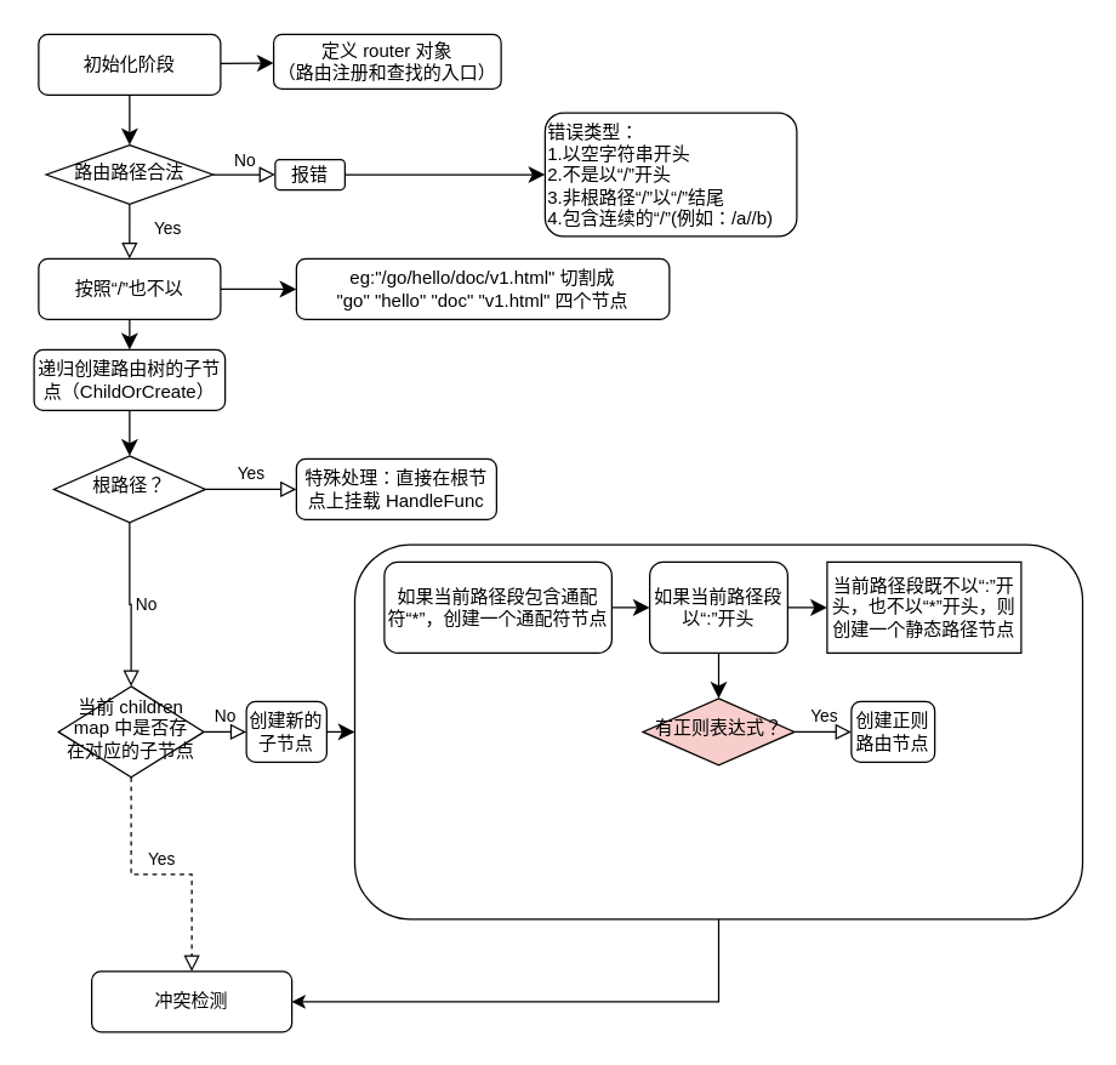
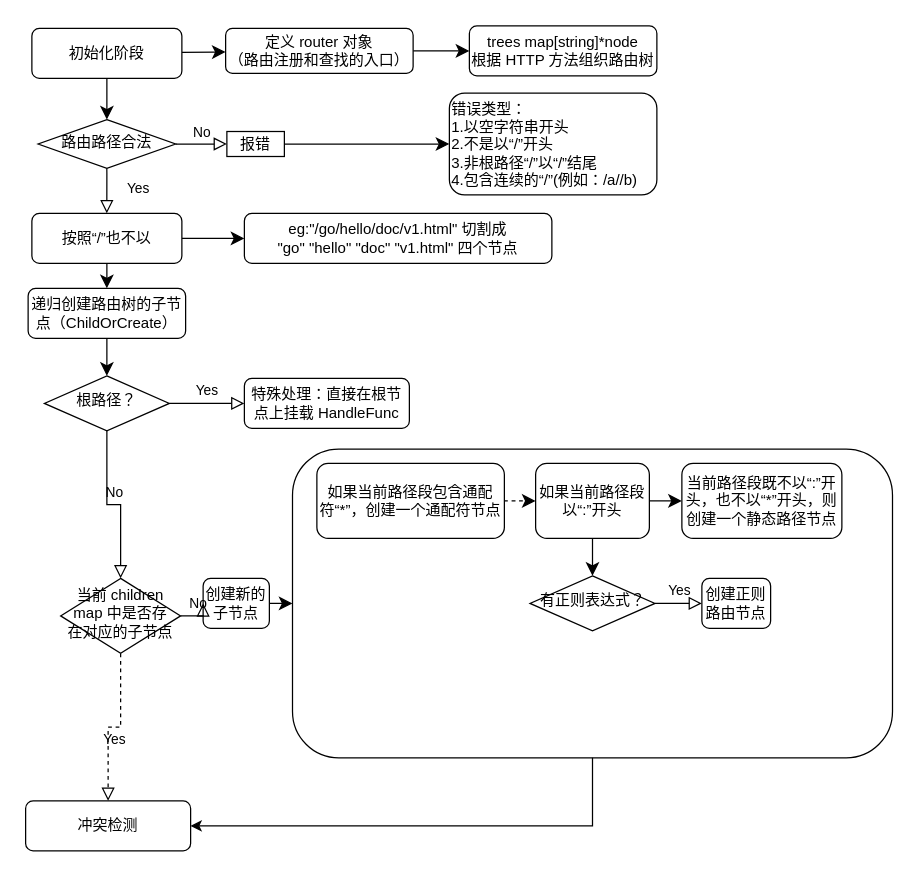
+ <mxCell id="14" value="" style="edgeStyle=none;curved=1;rounded=0;orthogonalLoop=1;jettySize=auto;html=1;fontSize=12;startSize=8;endSize=8;" edge="1" parent="1" source="15" target="16"><mxGeometry relative="1" as="geometry" /></mxCell>
+ <mxCell id="16" value="&lt;div&gt;&lt;span style=&quot;white-space: normal;&quot;&gt;trees map[string]*node&lt;/span&gt;&lt;/div&gt;&lt;div&gt;根据 HTTP 方法组织路由树&lt;/div&gt;" style="whiteSpace=wrap;html=1;rounded=1;glass=0;strokeWidth=1;shadow=0;" vertex="1" parent="1"><mxGeometry x="375" y="20" width="150" height="40" as="geometry" /></mxCell>
- <mxCell id="10" value="报错" style="rounded=1;whiteSpace=wrap;html=1;fontSize=12;glass=0;strokeWidth=1;shadow=0;" parent="1" vertex="1"><mxGeometry x="181" y="104.5" width="46" height="20" as="geometry" /></mxCell>
+ <mxCell id="10" value="报错" style="whiteSpace=wrap;html=1;fontSize=12;glass=0;strokeWidth=1;shadow=0;rounded=0;" parent="1" vertex="1"><mxGeometry x="181" y="104.5" width="46" height="20" as="geometry" /></mxCell>
- <mxCell id="30" value="" style="edgeStyle=none;curved=1;rounded=0;orthogonalLoop=1;jettySize=auto;html=1;fontSize=12;startSize=8;endSize=8;exitX=1;exitY=0.5;exitDx=0;exitDy=0;" edge="1" parent="1" source="31" target="34"><mxGeometry relative="1" as="geometry"><mxPoint x="394" y="400" as="sourcePoint" /></mxGeometry></mxCell>
+ <mxCell id="30" value="" style="edgeStyle=none;curved=1;rounded=0;orthogonalLoop=1;jettySize=auto;html=1;fontSize=12;startSize=8;endSize=8;exitX=1;exitY=0.5;exitDx=0;exitDy=0;dashed=1;" edge="1" parent="1" source="31" target="34"><mxGeometry relative="1" as="geometry"><mxPoint x="394" y="400" as="sourcePoint" /></mxGeometry></mxCell>
- <mxCell id="38" value="当前路径段既不以“:”开头，也不以“*”开头，则创建一个静态路径节点" style="whiteSpace=wrap;html=1;glass=0;strokeWidth=1;shadow=0;rounded=0;" vertex="1" parent="1"><mxGeometry x="545" y="370" width="128" height="60" as="geometry" /></mxCell>
+ <mxCell id="38" value="当前路径段既不以“:”开头，也不以“*”开头，则创建一个静态路径节点" style="whiteSpace=wrap;html=1;rounded=1;glass=0;strokeWidth=1;shadow=0;" vertex="1" parent="1"><mxGeometry x="545" y="370" width="128" height="60" as="geometry" /></mxCell>
- <mxCell id="24" value="当前 children map 中是否存在对应的子节点" style="rhombus;whiteSpace=wrap;html=1;shadow=0;fontFamily=Helvetica;fontSize=12;align=center;strokeWidth=1;spacing=6;spacingTop=-4;" vertex="1" parent="1"><mxGeometry x="38" y="452" width="96" height="60" as="geometry" /></mxCell>
+ <mxCell id="24" value="当前 children map 中是否存在对应的子节点" style="rhombus;whiteSpace=wrap;html=1;shadow=0;fontFamily=Helvetica;fontSize=12;align=center;strokeWidth=1;spacing=6;spacingTop=-4;" vertex="1" parent="1"><mxGeometry x="48" y="462" width="96" height="60" as="geometry" /></mxCell>
- <mxCell id="35" value="有正则表达式？" style="rhombus;whiteSpace=wrap;html=1;shadow=0;fontFamily=Helvetica;fontSize=12;align=center;strokeWidth=1;spacing=6;spacingTop=-4;fillColor=#f8cecc;" vertex="1" parent="1"><mxGeometry x="423.5" y="460" width="100" height="44" as="geometry" /></mxCell>
+ <mxCell id="35" value="有正则表达式？" style="rhombus;whiteSpace=wrap;html=1;shadow=0;fontFamily=Helvetica;fontSize=12;align=center;strokeWidth=1;spacing=6;spacingTop=-4;" vertex="1" parent="1"><mxGeometry x="423.5" y="460" width="100" height="44" as="geometry" /></mxCell>
- <mxCell id="26" value="冲突检测&lt;span class=&quot;eusoft-eudic-chrome-extension-translate-content&quot;&gt;&lt;/span&gt;" style="rounded=1;whiteSpace=wrap;html=1;fontSize=12;glass=0;strokeWidth=1;shadow=0;" vertex="1" parent="1"><mxGeometry x="60" y="640" width="132" height="40" as="geometry" /></mxCell>
+ <mxCell id="26" value="冲突检测&lt;span class=&quot;eusoft-eudic-chrome-extension-translate-content&quot;&gt;&lt;/span&gt;" style="rounded=1;whiteSpace=wrap;html=1;fontSize=12;glass=0;strokeWidth=1;shadow=0;" vertex="1" parent="1"><mxGeometry x="20" y="640" width="132" height="40" as="geometry" /></mxCell>
